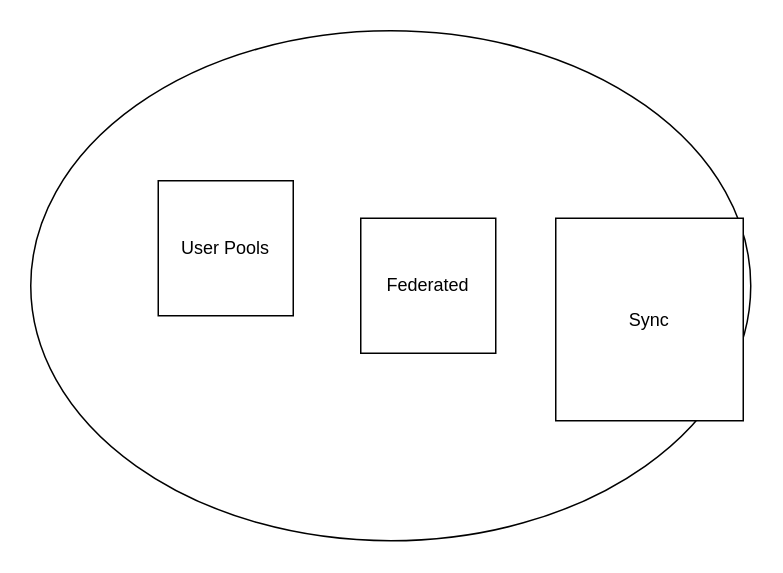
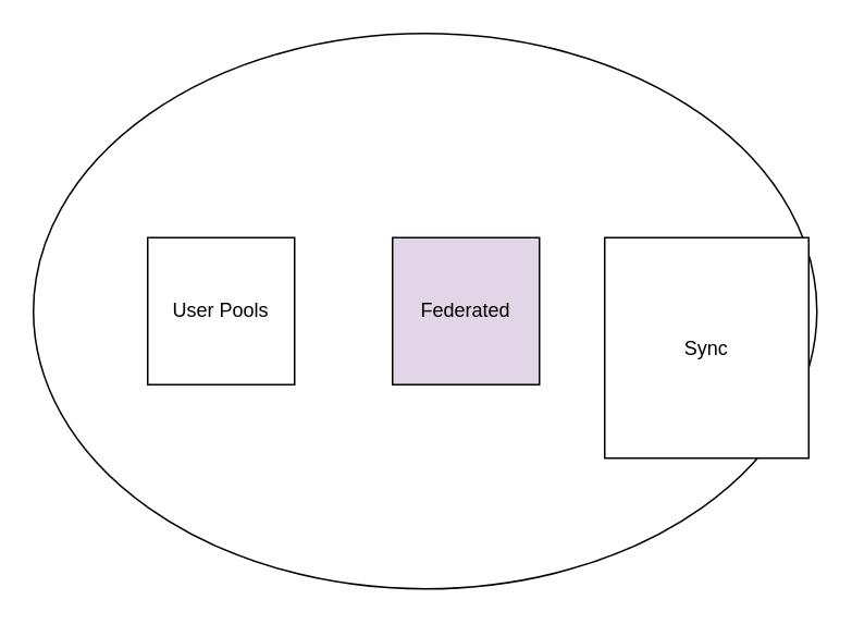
- <mxCell id="3" value="User Pools" style="whiteSpace=wrap;html=1;aspect=fixed;" vertex="1" parent="1"><mxGeometry x="105" y="120" width="90" height="90" as="geometry" /></mxCell>
+ <mxCell id="3" value="User Pools" style="whiteSpace=wrap;html=1;aspect=fixed;" vertex="1" parent="1"><mxGeometry x="90" y="145" width="90" height="90" as="geometry" /></mxCell>
- <mxCell id="4" value="Federated" style="whiteSpace=wrap;html=1;aspect=fixed;" vertex="1" parent="1"><mxGeometry x="240" y="145" width="90" height="90" as="geometry" /></mxCell>
+ <mxCell id="4" value="Federated" style="whiteSpace=wrap;html=1;aspect=fixed;fillColor=#e1d5e7;" vertex="1" parent="1"><mxGeometry x="240" y="145" width="90" height="90" as="geometry" /></mxCell>
